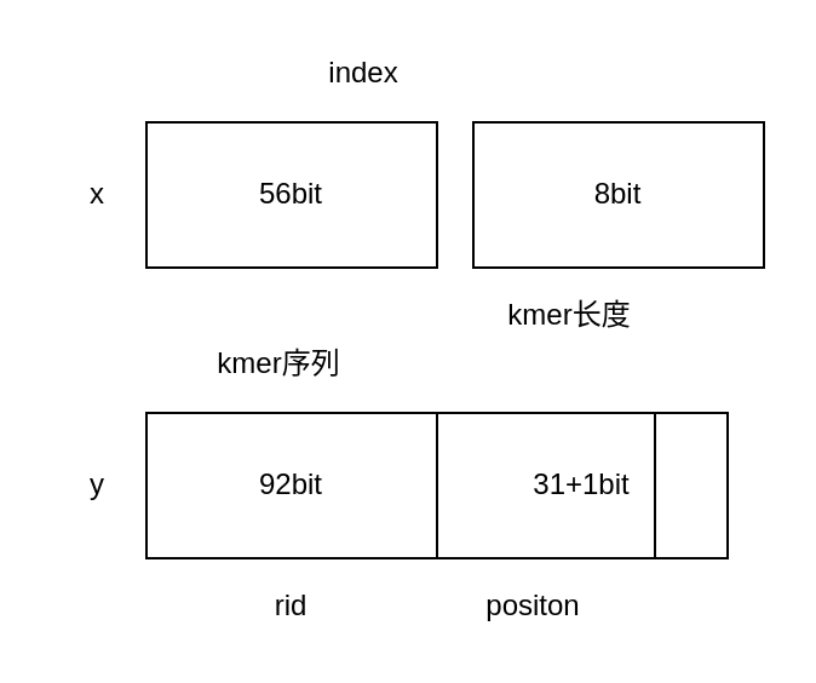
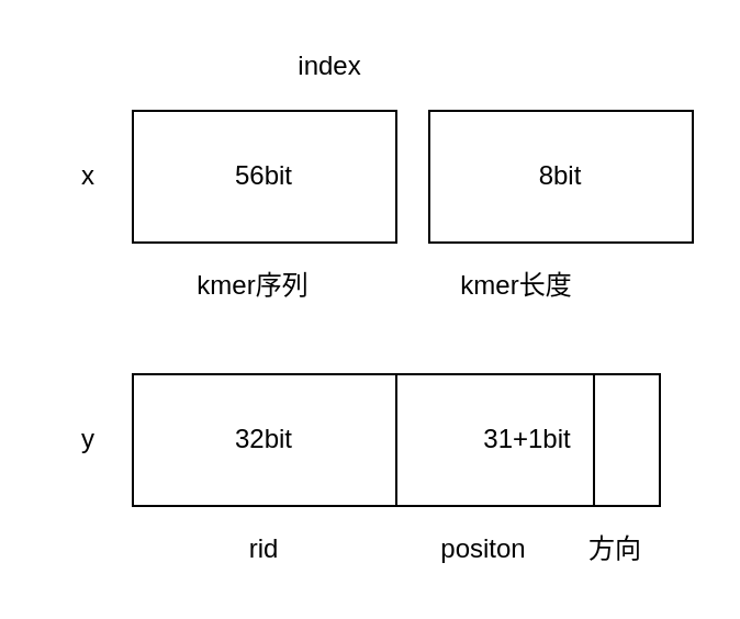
- <mxCell id="12" value="kmer序列" style="text;html=1;strokeColor=none;fillColor=none;align=center;verticalAlign=middle;whiteSpace=wrap;rounded=0;" parent="1" vertex="1"><mxGeometry x="80" y="140" width="70" height="20" as="geometry" /></mxCell>
+ <mxCell id="12" value="kmer序列" style="text;html=1;strokeColor=none;fillColor=none;align=center;verticalAlign=middle;whiteSpace=wrap;rounded=0;" parent="1" vertex="1"><mxGeometry x="80" y="120" width="70" height="20" as="geometry" /></mxCell>
- <mxCell id="2" value="92bit" style="rounded=0;whiteSpace=wrap;html=1;" parent="1" vertex="1"><mxGeometry x="60" y="170" width="120" height="60" as="geometry" /></mxCell>
+ <mxCell id="2" value="32bit" style="rounded=0;whiteSpace=wrap;html=1;" parent="1" vertex="1"><mxGeometry x="60" y="170" width="120" height="60" as="geometry" /></mxCell>
+ <mxCell id="7" value="方向" style="text;html=1;strokeColor=none;fillColor=none;align=center;verticalAlign=middle;whiteSpace=wrap;rounded=0;" parent="1" vertex="1"><mxGeometry x="260" y="240" width="40" height="20" as="geometry" /></mxCell>
